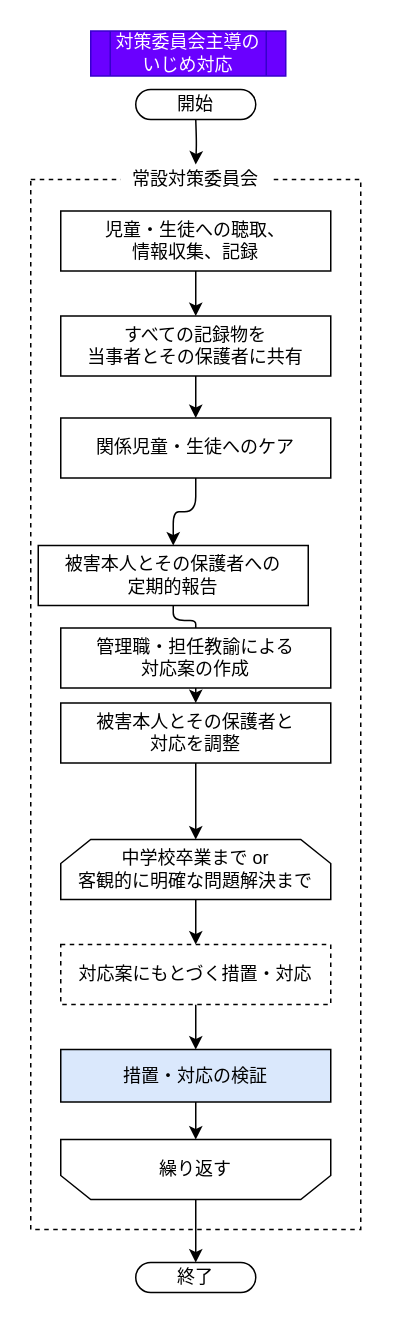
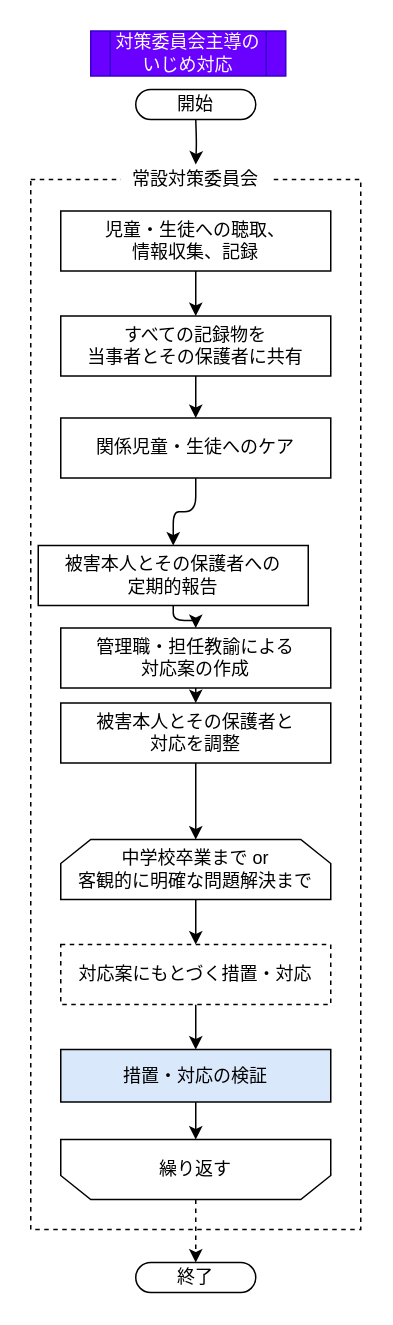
- <mxCell id="9" style="edgeStyle=orthogonalEdgeStyle;rounded=1;html=1;entryX=0.5;entryY=0;entryDx=0;entryDy=0;fontSize=12;endArrow=none;" parent="4" source="10" target="12" edge="1"><mxGeometry relative="1" as="geometry" /></mxCell>
+ <mxCell id="9" style="edgeStyle=orthogonalEdgeStyle;rounded=1;html=1;entryX=0.5;entryY=0;entryDx=0;entryDy=0;fontSize=12;" parent="4" source="10" target="12" edge="1"><mxGeometry relative="1" as="geometry" /></mxCell>
- <mxCell id="24" style="edgeStyle=orthogonalEdgeStyle;rounded=1;html=1;fontSize=12;" parent="4" source="25" target="19" edge="1"><mxGeometry relative="1" as="geometry" /></mxCell>
+ <mxCell id="24" style="edgeStyle=orthogonalEdgeStyle;rounded=1;html=1;fontSize=12;dashed=1;" parent="4" source="25" target="19" edge="1"><mxGeometry relative="1" as="geometry" /></mxCell>
